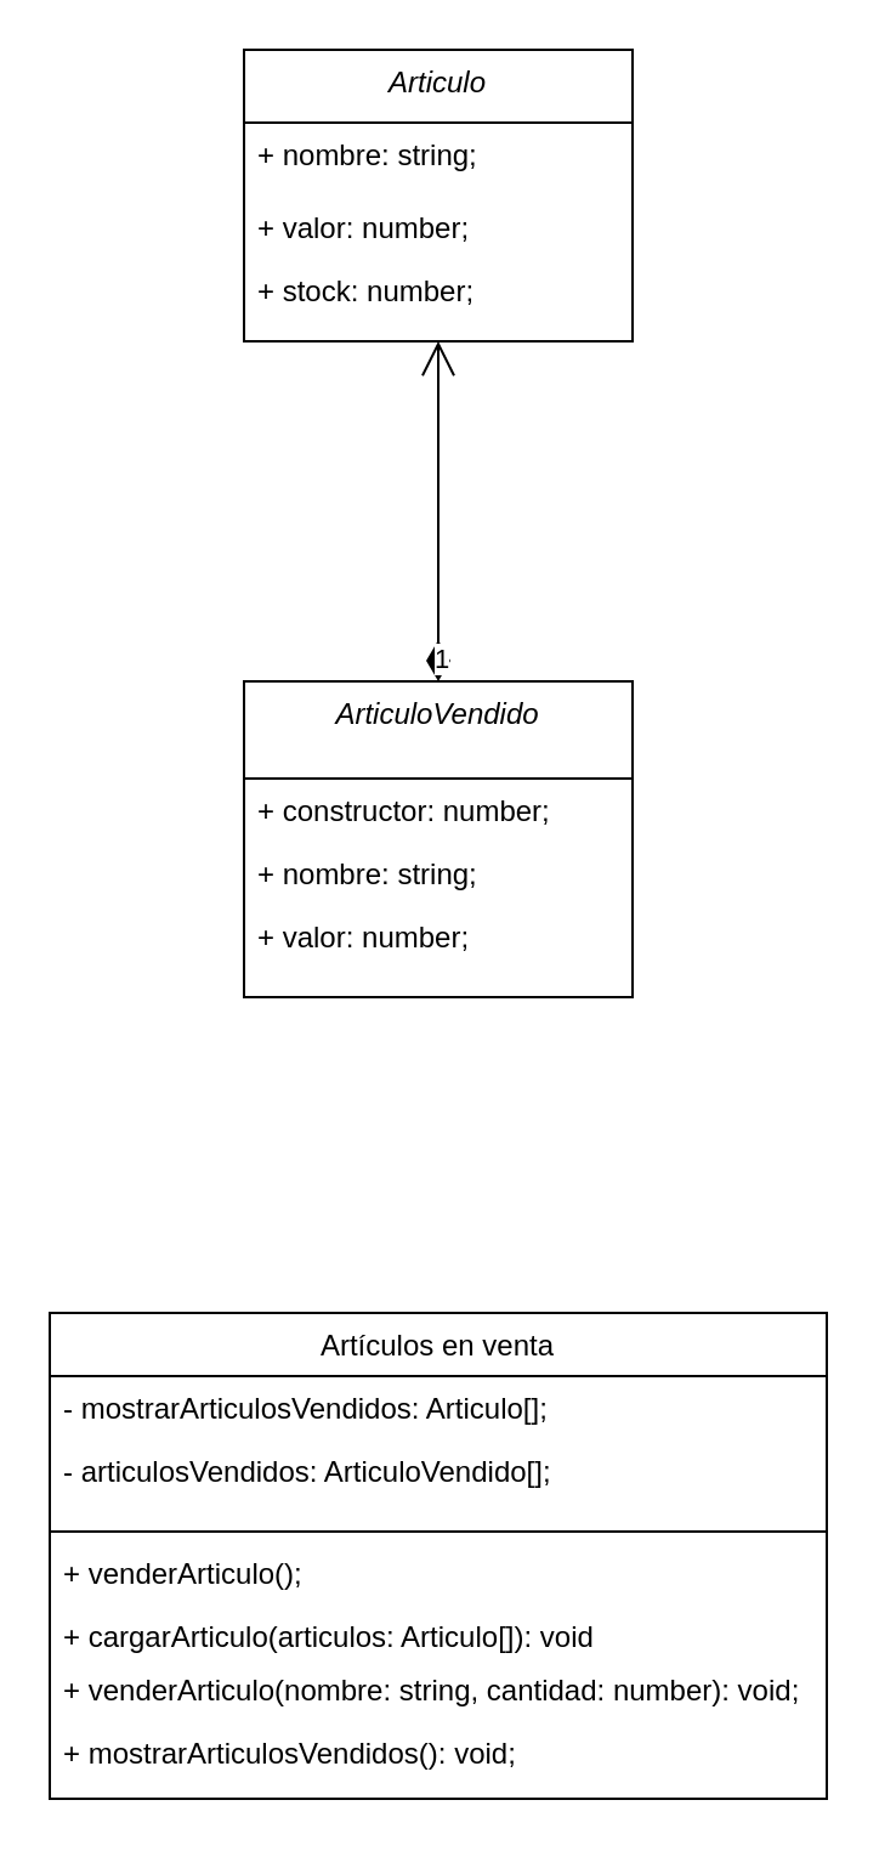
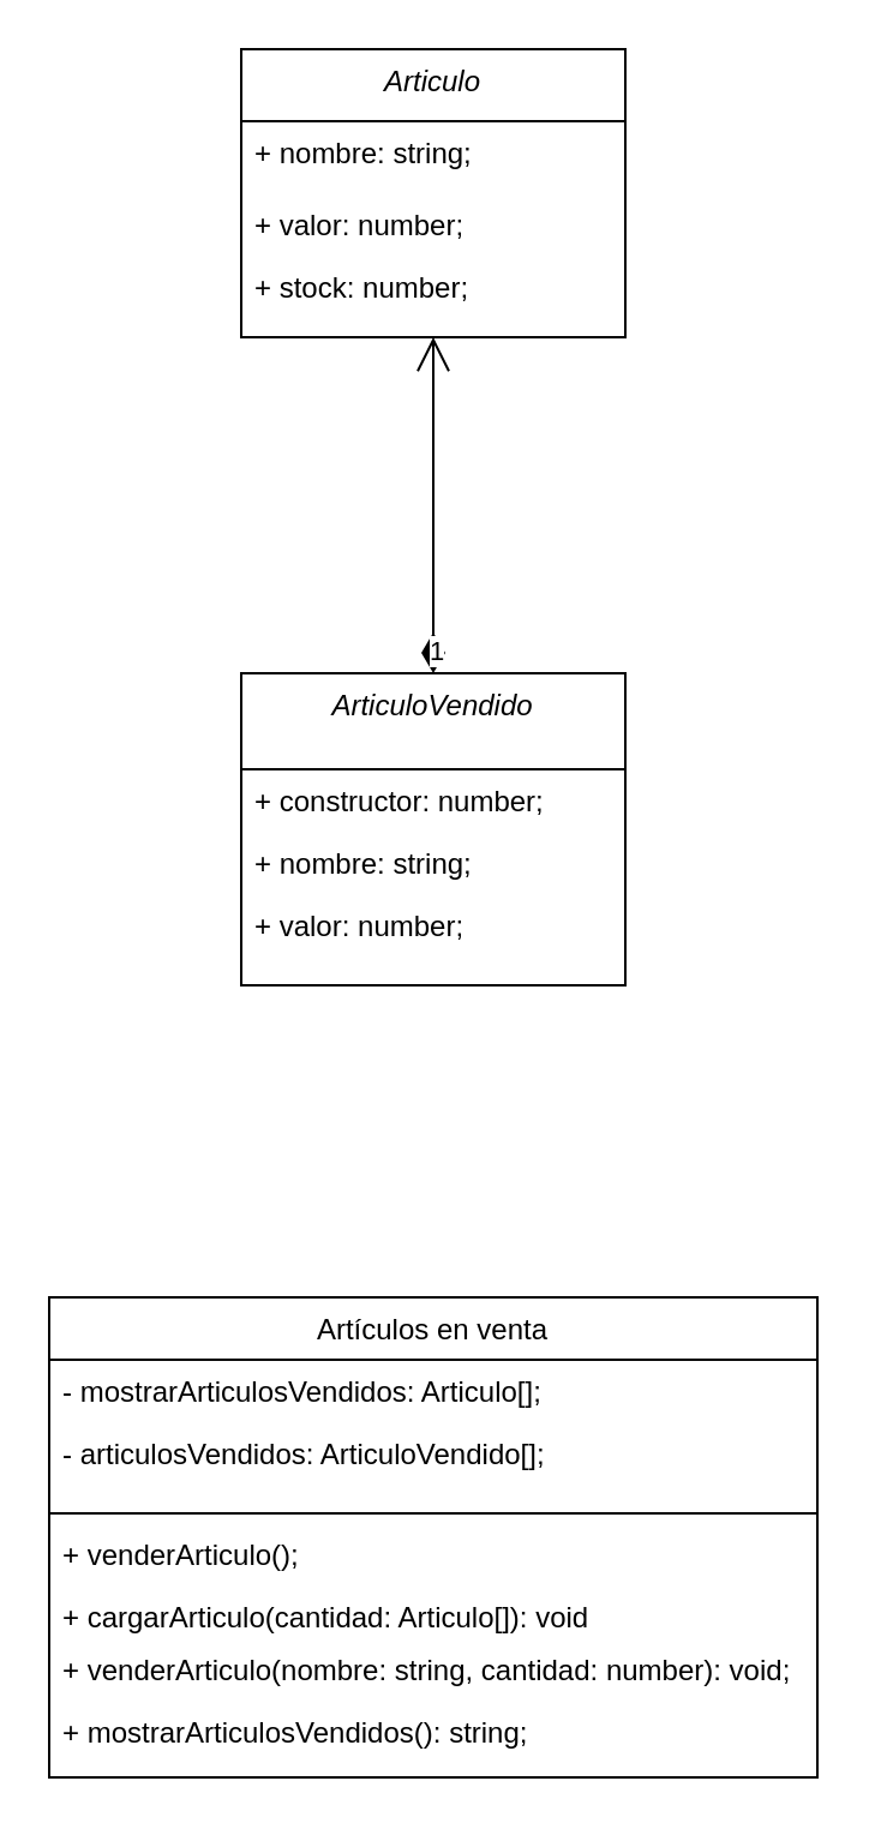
- <mxCell id="11" value="+ cargarArticulo(articulos: Articulo[]): void" style="text;align=left;verticalAlign=top;spacingLeft=4;spacingRight=4;overflow=hidden;rotatable=0;points=[[0,0.5],[1,0.5]];portConstraint=eastwest;" parent="6" vertex="1"><mxGeometry y="120" width="320" height="22" as="geometry" /></mxCell>
+ <mxCell id="11" value="+ cargarArticulo(cantidad: Articulo[]): void" style="text;align=left;verticalAlign=top;spacingLeft=4;spacingRight=4;overflow=hidden;rotatable=0;points=[[0,0.5],[1,0.5]];portConstraint=eastwest;" parent="6" vertex="1"><mxGeometry y="120" width="320" height="22" as="geometry" /></mxCell>
- <mxCell id="13" value="+ mostrarArticulosVendidos(): void;" style="text;align=left;verticalAlign=top;spacingLeft=4;spacingRight=4;overflow=hidden;rotatable=0;points=[[0,0.5],[1,0.5]];portConstraint=eastwest;" parent="6" vertex="1"><mxGeometry y="168" width="320" height="26" as="geometry" /></mxCell>
+ <mxCell id="13" value="+ mostrarArticulosVendidos(): string;" style="text;align=left;verticalAlign=top;spacingLeft=4;spacingRight=4;overflow=hidden;rotatable=0;points=[[0,0.5],[1,0.5]];portConstraint=eastwest;" parent="6" vertex="1"><mxGeometry y="168" width="320" height="26" as="geometry" /></mxCell>
